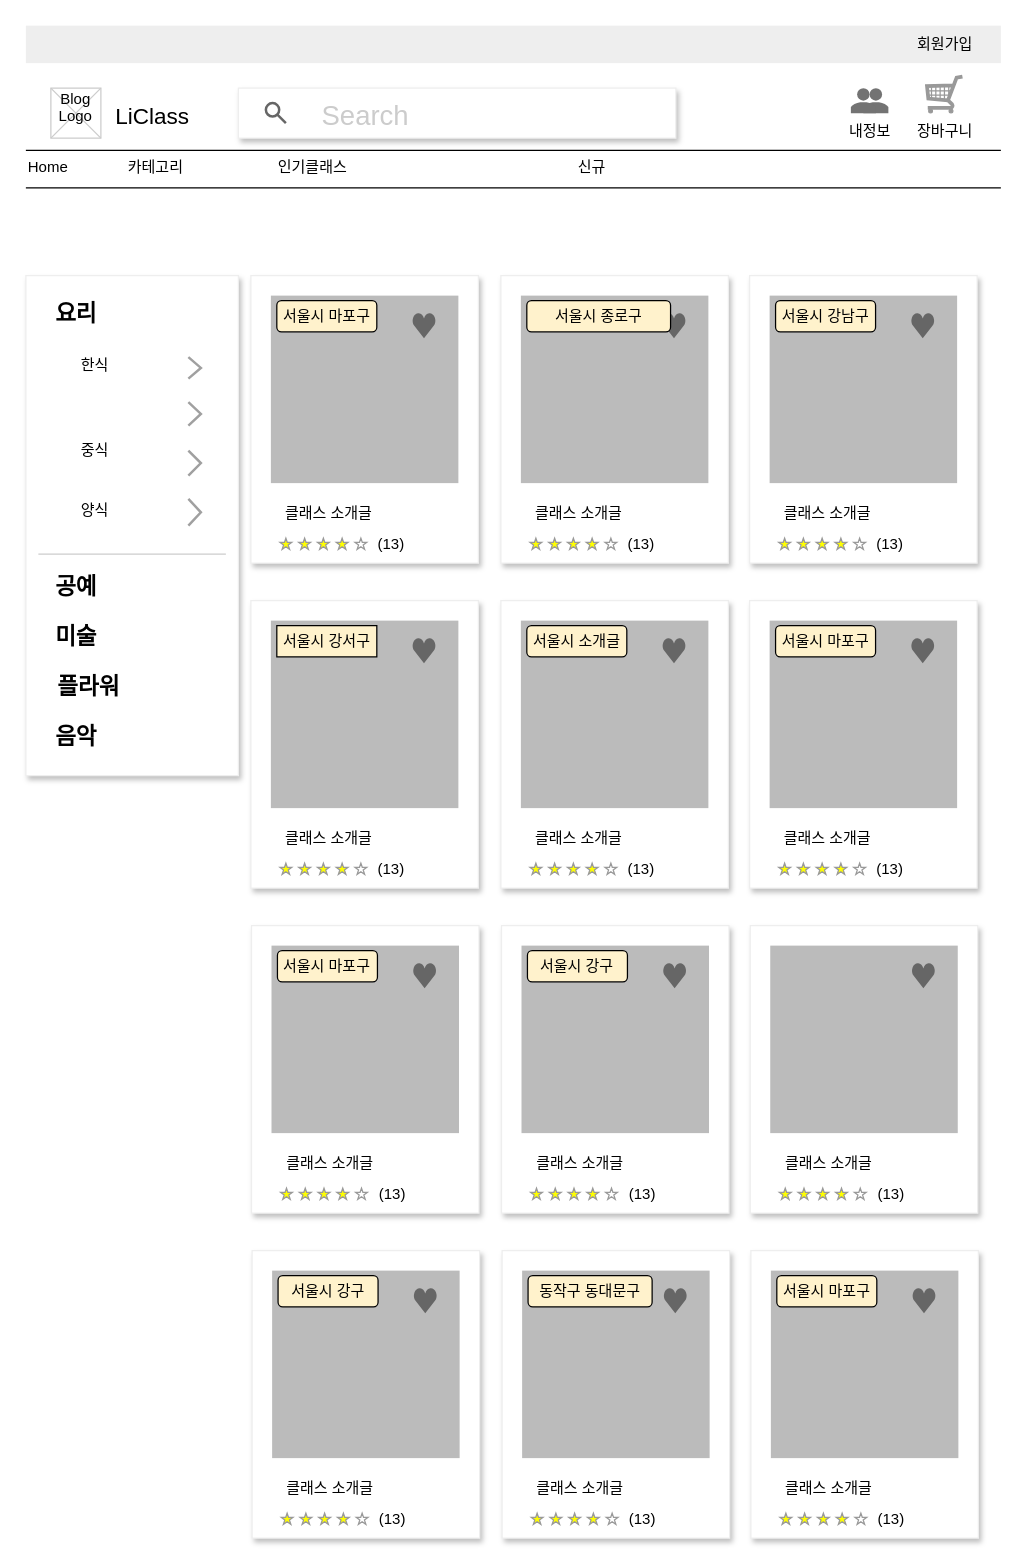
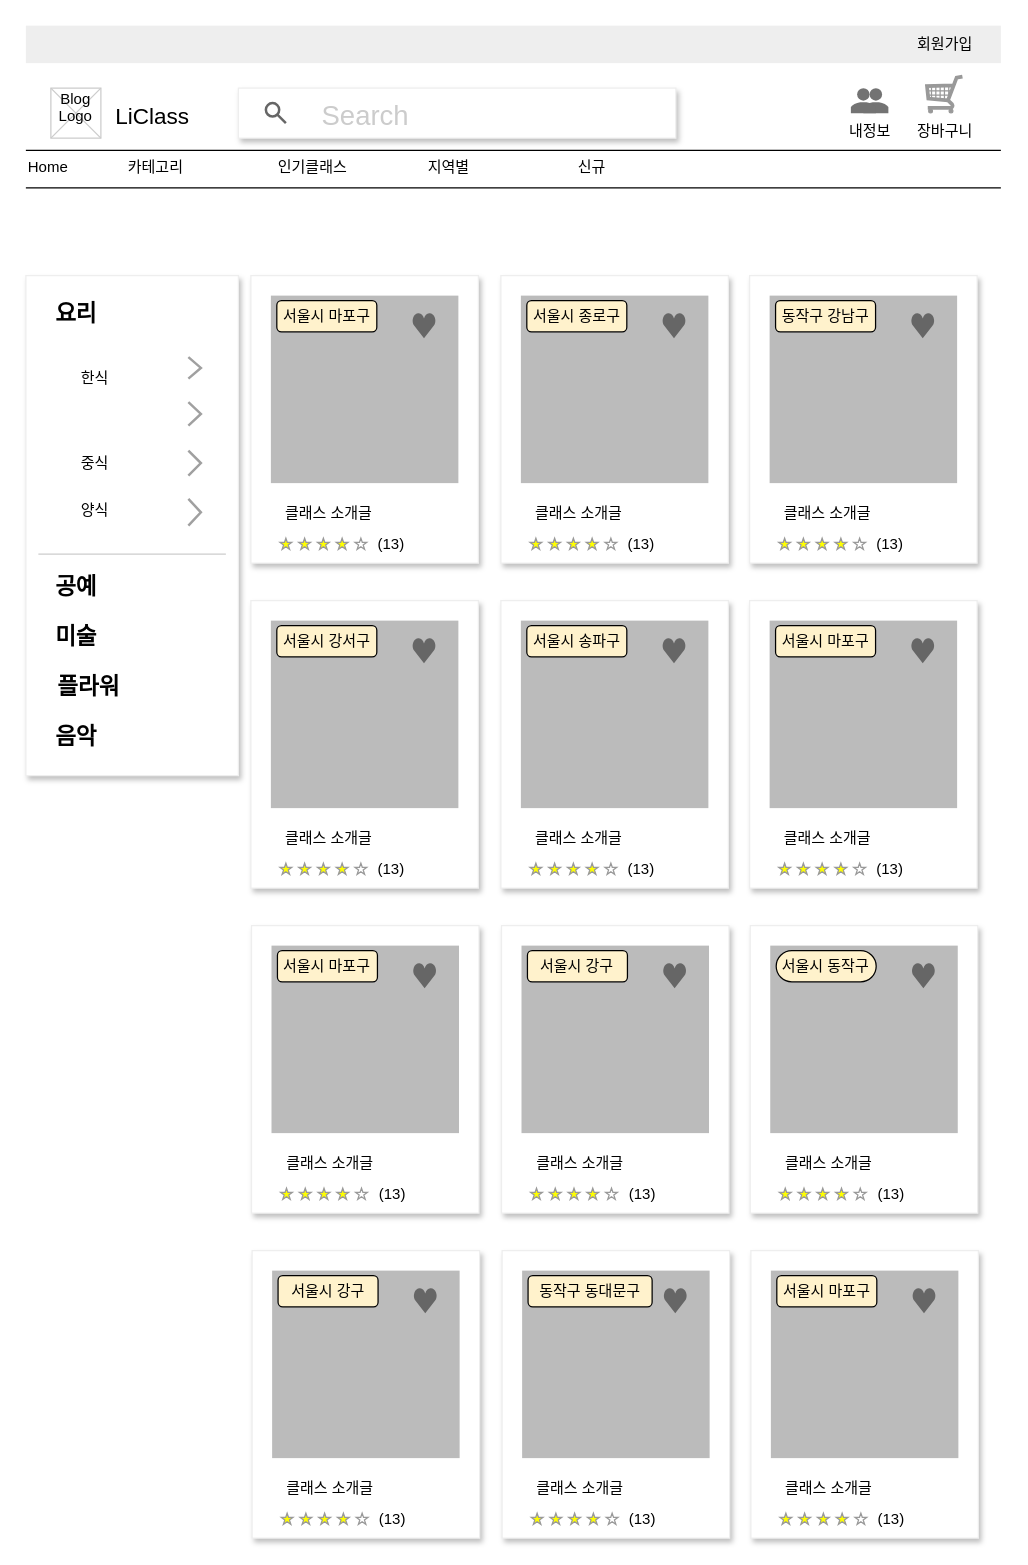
+ <mxCell id="11" value="지역별" style="text;spacingTop=-5;" parent="1" vertex="1"><mxGeometry x="340" y="124.83" width="30" height="20" as="geometry" /></mxCell>
- <mxCell id="33" value="서울시 종로구" style="rounded=1;whiteSpace=wrap;html=1;fillColor=#FFF2CC;" parent="27" vertex="1"><mxGeometry x="20.75" y="20" width="115" height="25" as="geometry" /></mxCell>
+ <mxCell id="33" value="서울시 종로구" style="rounded=1;whiteSpace=wrap;html=1;fillColor=#FFF2CC;" parent="27" vertex="1"><mxGeometry x="20.75" y="20" width="80" height="25" as="geometry" /></mxCell>
- <mxCell id="40" value="서울시 강남구" style="rounded=1;whiteSpace=wrap;html=1;fillColor=#FFF2CC;" parent="34" vertex="1"><mxGeometry x="20.75" y="20" width="80" height="25" as="geometry" /></mxCell>
+ <mxCell id="40" value="동작구 강남구" style="rounded=1;whiteSpace=wrap;html=1;fillColor=#FFF2CC;" parent="34" vertex="1"><mxGeometry x="20.75" y="20" width="80" height="25" as="geometry" /></mxCell>
- <mxCell id="42" value="한식" style="text;html=1;align=center;verticalAlign=middle;resizable=0;points=[];autosize=1;strokeColor=none;fillColor=none;" parent="41" vertex="1"><mxGeometry x="30" y="57.138" width="50" height="30" as="geometry" /></mxCell>
+ <mxCell id="42" value="한식" style="text;html=1;align=center;verticalAlign=middle;resizable=0;points=[];autosize=1;strokeColor=none;fillColor=none;" parent="41" vertex="1"><mxGeometry x="30" y="67.138" width="50" height="30" as="geometry" /></mxCell>
- <mxCell id="43" value="중식" style="text;html=1;align=center;verticalAlign=middle;resizable=0;points=[];autosize=1;strokeColor=none;fillColor=none;" parent="41" vertex="1"><mxGeometry x="30" y="124.558" width="50" height="30" as="geometry" /></mxCell>
+ <mxCell id="43" value="중식" style="text;html=1;align=center;verticalAlign=middle;resizable=0;points=[];autosize=1;strokeColor=none;fillColor=none;" parent="41" vertex="1"><mxGeometry x="30" y="134.558" width="50" height="30" as="geometry" /></mxCell>
- <mxCell id="61" value="서울시 강서구" style="whiteSpace=wrap;html=1;fillColor=#FFF2CC;rounded=0;" parent="55" vertex="1"><mxGeometry x="20.75" y="20" width="80" height="25" as="geometry" /></mxCell>
+ <mxCell id="61" value="서울시 강서구" style="rounded=1;whiteSpace=wrap;html=1;fillColor=#FFF2CC;" parent="55" vertex="1"><mxGeometry x="20.75" y="20" width="80" height="25" as="geometry" /></mxCell>
- <mxCell id="68" value="서울시 소개글" style="rounded=1;whiteSpace=wrap;html=1;fillColor=#FFF2CC;" parent="62" vertex="1"><mxGeometry x="20.75" y="20" width="80" height="25" as="geometry" /></mxCell>
+ <mxCell id="68" value="서울시 송파구" style="rounded=1;whiteSpace=wrap;html=1;fillColor=#FFF2CC;" parent="62" vertex="1"><mxGeometry x="20.75" y="20" width="80" height="25" as="geometry" /></mxCell>
+ <mxCell id="96" value="서울시 동작구" style="rounded=1;whiteSpace=wrap;html=1;fillColor=#FFF2CC;arcSize=50;" parent="90" vertex="1"><mxGeometry x="20.75" y="20" width="80" height="25" as="geometry" /></mxCell>
